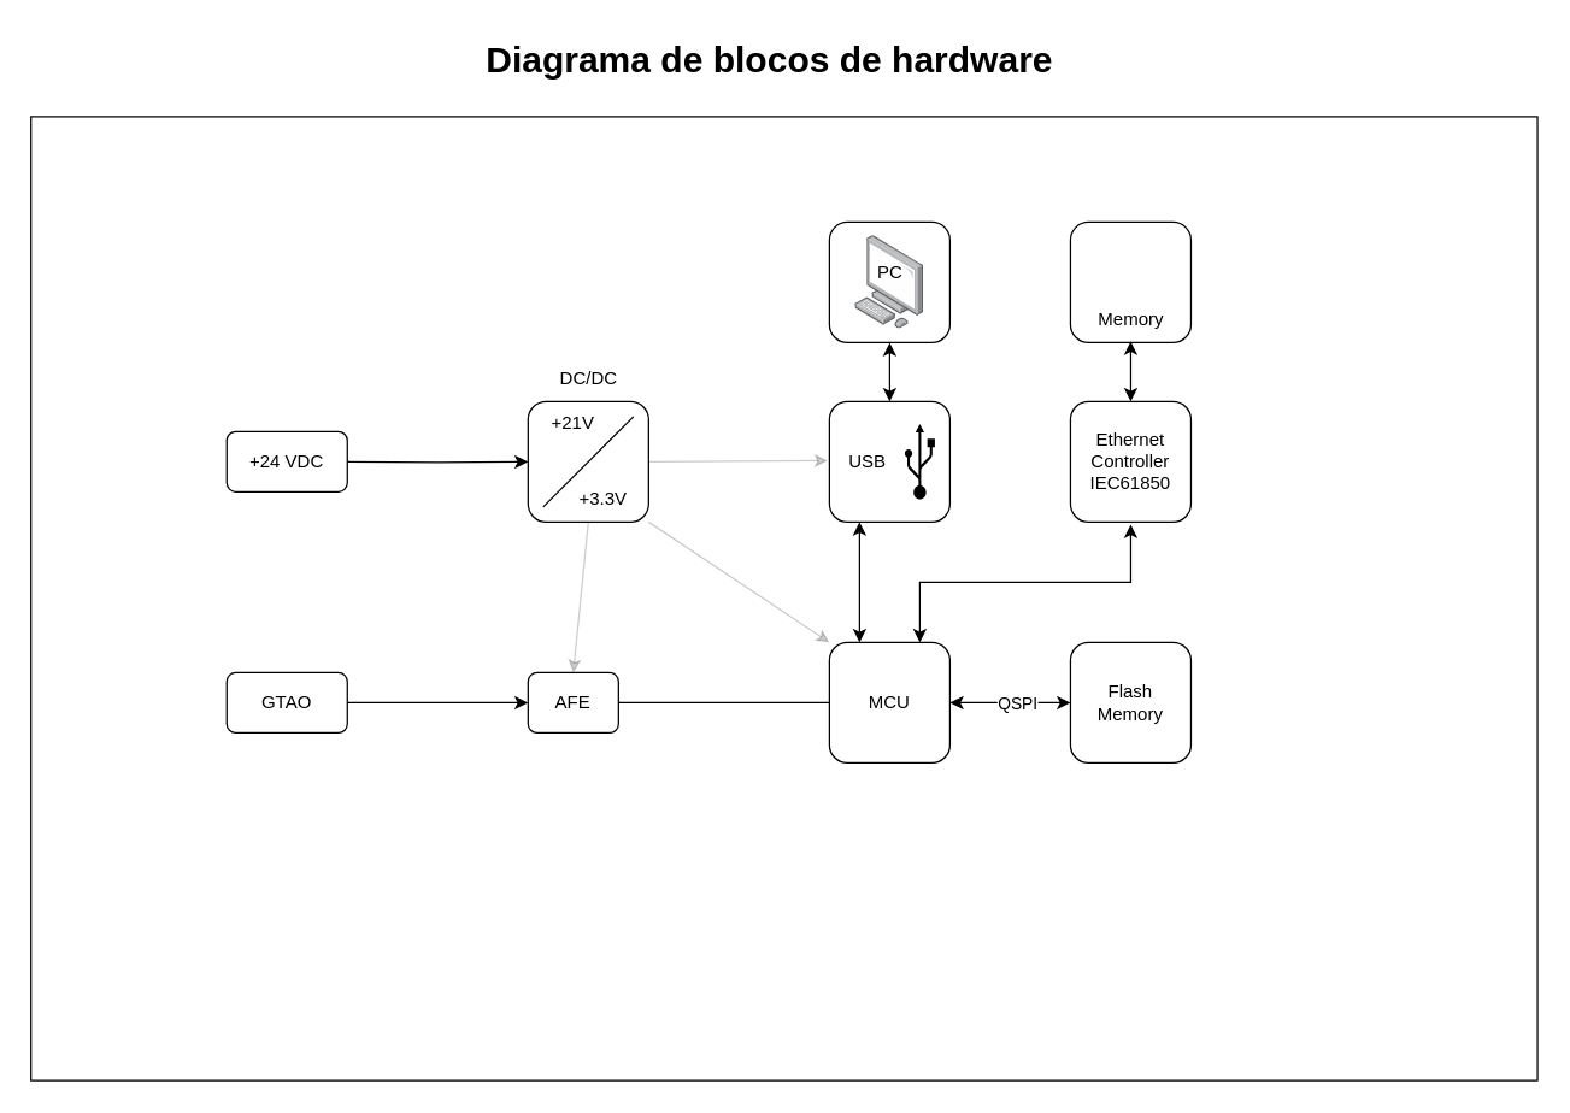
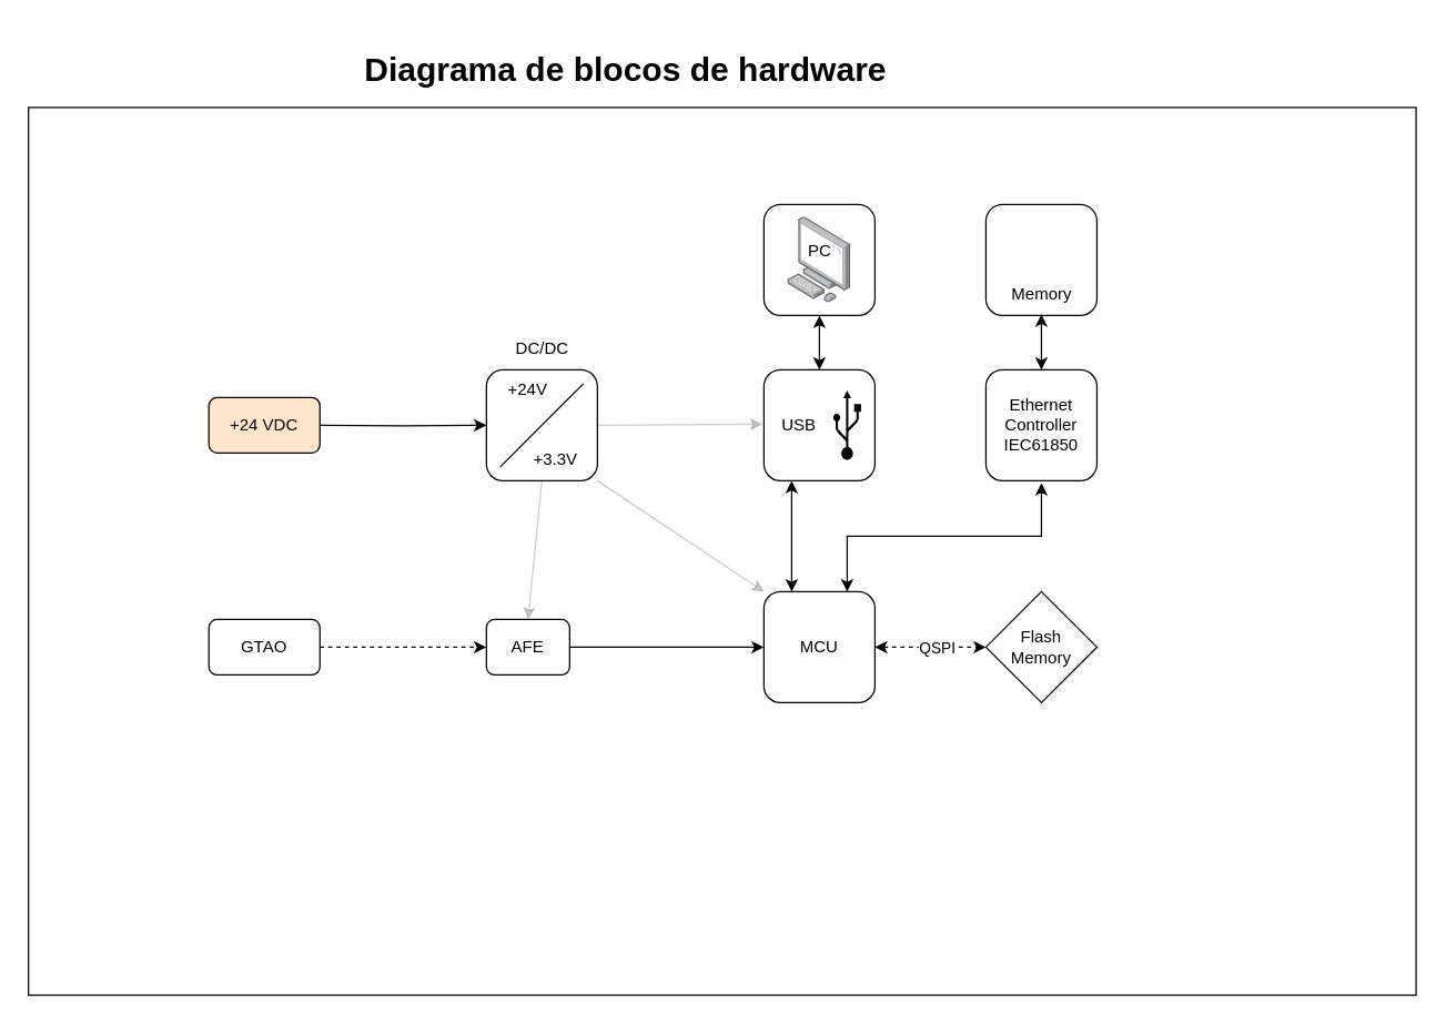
- <mxCell id="37" value="Diagrama de blocos de hardware" style="text;html=1;align=center;verticalAlign=middle;resizable=0;points=[];autosize=1;strokeColor=none;fillColor=none;fontSize=24;fontStyle=1" vertex="1" parent="1"><mxGeometry x="310" y="20" width="400" height="40" as="geometry" /></mxCell>
+ <mxCell id="37" value="Diagrama de blocos de hardware" style="text;html=1;align=center;verticalAlign=middle;resizable=0;points=[];autosize=1;strokeColor=none;fillColor=none;fontSize=24;fontStyle=1" vertex="1" parent="1"><mxGeometry x="250" y="30" width="400" height="40" as="geometry" /></mxCell>
- <mxCell id="29" value="+21V" style="text;html=1;strokeColor=none;fillColor=none;align=center;verticalAlign=middle;whiteSpace=wrap;rounded=0;" vertex="1" parent="1"><mxGeometry x="350" y="266.1" width="60" height="30" as="geometry" /></mxCell>
+ <mxCell id="29" value="+24V" style="text;html=1;strokeColor=none;fillColor=none;align=center;verticalAlign=middle;whiteSpace=wrap;rounded=0;" vertex="1" parent="1"><mxGeometry x="350" y="266.1" width="60" height="30" as="geometry" /></mxCell>
- <mxCell id="23" value="+24 VDC" style="rounded=1;whiteSpace=wrap;html=1;" vertex="1" parent="1"><mxGeometry x="150" y="286.1" width="80" height="40" as="geometry" /></mxCell>
+ <mxCell id="23" value="+24 VDC" style="rounded=1;whiteSpace=wrap;html=1;fillColor=#ffe6cc;" vertex="1" parent="1"><mxGeometry x="150" y="286.1" width="80" height="40" as="geometry" /></mxCell>
- <mxCell id="16" style="edgeStyle=orthogonalEdgeStyle;rounded=0;orthogonalLoop=1;jettySize=auto;html=1;exitX=1;exitY=0.5;exitDx=0;exitDy=0;entryX=0;entryY=0.5;entryDx=0;entryDy=0;" edge="1" parent="1" source="17" target="3"><mxGeometry relative="1" as="geometry" /></mxCell>
+ <mxCell id="16" style="edgeStyle=orthogonalEdgeStyle;rounded=0;orthogonalLoop=1;jettySize=auto;html=1;exitX=1;exitY=0.5;exitDx=0;exitDy=0;entryX=0;entryY=0.5;entryDx=0;entryDy=0;dashed=1;" edge="1" parent="1" source="17" target="3"><mxGeometry relative="1" as="geometry" /></mxCell>
- <mxCell id="5" style="edgeStyle=orthogonalEdgeStyle;rounded=0;orthogonalLoop=1;jettySize=auto;html=1;exitX=1;exitY=0.5;exitDx=0;exitDy=0;entryX=0;entryY=0.5;entryDx=0;entryDy=0;endArrow=none;" edge="1" parent="1" source="3" target="9"><mxGeometry relative="1" as="geometry" /></mxCell>
+ <mxCell id="5" style="edgeStyle=orthogonalEdgeStyle;rounded=0;orthogonalLoop=1;jettySize=auto;html=1;exitX=1;exitY=0.5;exitDx=0;exitDy=0;entryX=0;entryY=0.5;entryDx=0;entryDy=0;" edge="1" parent="1" source="3" target="9"><mxGeometry relative="1" as="geometry" /></mxCell>
- <mxCell id="6" style="edgeStyle=orthogonalEdgeStyle;rounded=0;orthogonalLoop=1;jettySize=auto;html=1;exitX=1;exitY=0.5;exitDx=0;exitDy=0;entryX=0;entryY=0.5;entryDx=0;entryDy=0;startArrow=classic;startFill=1;" edge="1" parent="1" source="9" target="24"><mxGeometry relative="1" as="geometry" /></mxCell>
+ <mxCell id="6" style="edgeStyle=orthogonalEdgeStyle;rounded=0;orthogonalLoop=1;jettySize=auto;html=1;exitX=1;exitY=0.5;exitDx=0;exitDy=0;entryX=0;entryY=0.5;entryDx=0;entryDy=0;startArrow=classic;startFill=1;dashed=1;" edge="1" parent="1" source="9" target="24"><mxGeometry relative="1" as="geometry" /></mxCell>
- <mxCell id="24" value="Flash&lt;br&gt;Memory" style="rounded=1;whiteSpace=wrap;html=1;" vertex="1" parent="1"><mxGeometry x="710" y="426.1" width="80" height="80" as="geometry" /></mxCell>
+ <mxCell id="24" value="Flash&lt;br&gt;Memory" style="rhombus;whiteSpace=wrap;html=1;" vertex="1" parent="1"><mxGeometry x="710" y="426.1" width="80" height="80" as="geometry" /></mxCell>
